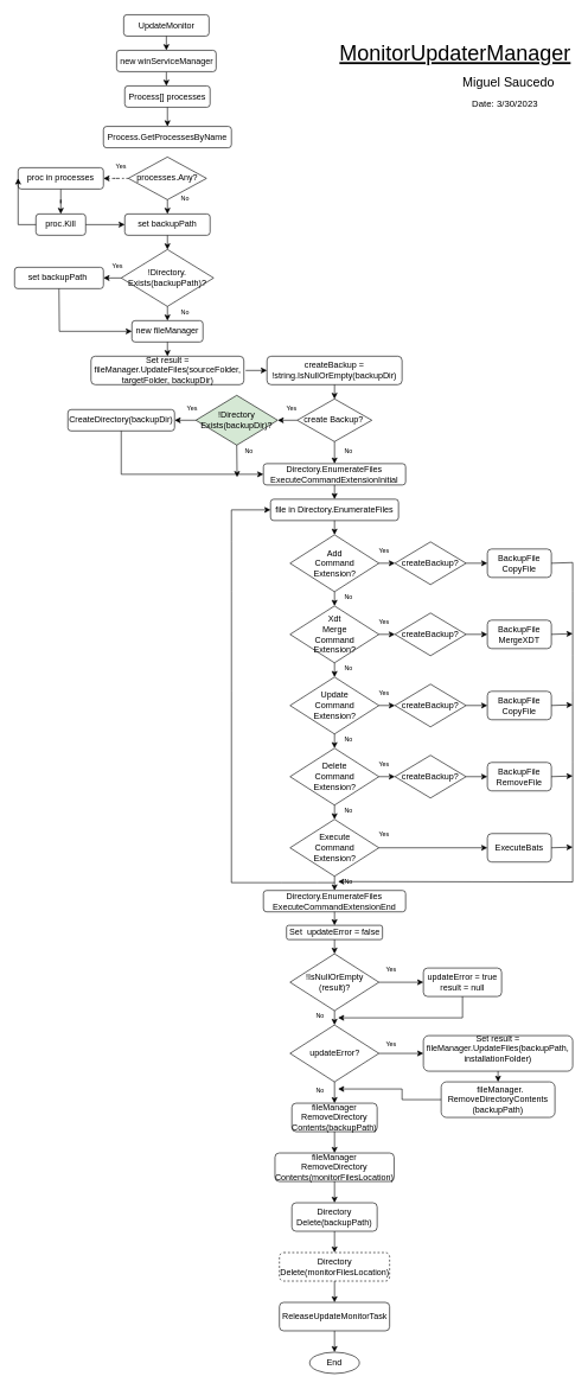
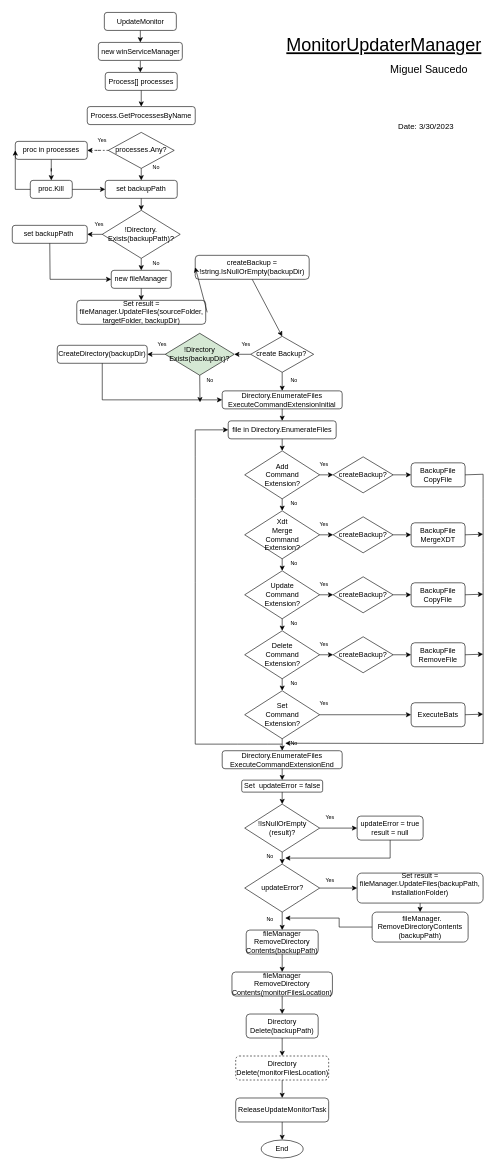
- <mxCell id="128" value="Date: 3/30/2023" style="text;html=1;strokeColor=none;fillColor=none;align=center;verticalAlign=middle;whiteSpace=wrap;rounded=0;fontSize=13;" vertex="1" parent="1"><mxGeometry x="645" y="130" width="130" height="30" as="geometry" /></mxCell>
+ <mxCell id="128" value="Date: 3/30/2023" style="text;html=1;strokeColor=none;fillColor=none;align=center;verticalAlign=middle;whiteSpace=wrap;rounded=0;fontSize=13;" vertex="1" parent="1"><mxGeometry x="645" y="195" width="130" height="30" as="geometry" /></mxCell>
- <mxCell id="18" value="createBackup = !string.IsNullOrEmpty(backupDir)" style="rounded=1;whiteSpace=wrap;html=1;" vertex="1" parent="1"><mxGeometry x="375" y="500" width="190" height="40" as="geometry" /></mxCell>
+ <mxCell id="18" value="createBackup = !string.IsNullOrEmpty(backupDir)" style="rounded=1;whiteSpace=wrap;html=1;" vertex="1" parent="1"><mxGeometry x="325" y="425" width="190" height="40" as="geometry" /></mxCell>
- <mxCell id="38" value="Execute&lt;br&gt;Command&lt;br&gt;Extension?" style="rhombus;whiteSpace=wrap;html=1;" vertex="1" parent="1"><mxGeometry x="407.5" y="1151" width="125" height="80" as="geometry" /></mxCell>
+ <mxCell id="38" value="Set&lt;br&gt;Command&lt;br&gt;Extension?" style="rhombus;whiteSpace=wrap;html=1;" vertex="1" parent="1"><mxGeometry x="407.5" y="1151" width="125" height="80" as="geometry" /></mxCell>
